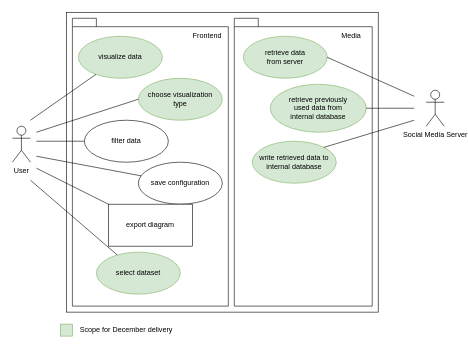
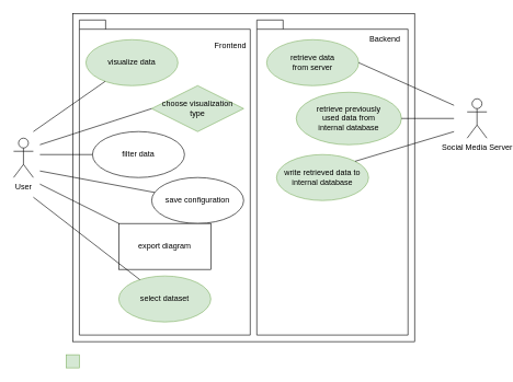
- <mxCell id="27" value="Frontend" style="text;html=1;strokeColor=none;fillColor=none;align=center;verticalAlign=middle;whiteSpace=wrap;rounded=0;" vertex="1" parent="1"><mxGeometry x="320" y="50" width="50" height="20" as="geometry" /></mxCell>
+ <mxCell id="27" value="Frontend" style="text;html=1;strokeColor=none;fillColor=none;align=center;verticalAlign=middle;whiteSpace=wrap;rounded=0;" vertex="1" parent="1"><mxGeometry x="325" y="60" width="50" height="20" as="geometry" /></mxCell>
- <mxCell id="28" value="Media" style="text;html=1;strokeColor=none;fillColor=none;align=center;verticalAlign=middle;whiteSpace=wrap;rounded=0;" vertex="1" parent="1"><mxGeometry x="560" y="50" width="50" height="20" as="geometry" /></mxCell>
+ <mxCell id="28" value="Backend" style="text;html=1;strokeColor=none;fillColor=none;align=center;verticalAlign=middle;whiteSpace=wrap;rounded=0;" vertex="1" parent="1"><mxGeometry x="560" y="50" width="50" height="20" as="geometry" /></mxCell>
- <mxCell id="7" value="&lt;div&gt;choose visualization&lt;/div&gt;&lt;div&gt;type&lt;br&gt;&lt;/div&gt;" style="ellipse;whiteSpace=wrap;html=1;fillColor=#d5e8d4;strokeColor=#82b366;" vertex="1" parent="1"><mxGeometry x="230" y="130" width="140" height="70" as="geometry" /></mxCell>
+ <mxCell id="7" value="&lt;div&gt;choose visualization&lt;/div&gt;&lt;div&gt;type&lt;br&gt;&lt;/div&gt;" style="rhombus;whiteSpace=wrap;html=1;fillColor=#d5e8d4;strokeColor=#82b366;" vertex="1" parent="1"><mxGeometry x="230" y="130" width="140" height="70" as="geometry" /></mxCell>
- <mxCell id="11" value="select dataset" style="ellipse;whiteSpace=wrap;html=1;fillColor=#d5e8d4;strokeColor=#82b366;" vertex="1" parent="1"><mxGeometry x="160" y="420" width="140" height="70" as="geometry" /></mxCell>
+ <mxCell id="11" value="select dataset" style="ellipse;whiteSpace=wrap;html=1;fillColor=#d5e8d4;strokeColor=#82b366;" vertex="1" parent="1"><mxGeometry x="180" y="420" width="140" height="70" as="geometry" /></mxCell>
- <mxCell id="26" value="Scope for December delivery" style="text;html=1;strokeColor=none;fillColor=none;align=center;verticalAlign=middle;whiteSpace=wrap;rounded=0;" vertex="1" parent="1"><mxGeometry x="130" y="540" width="160" height="20" as="geometry" /></mxCell>
